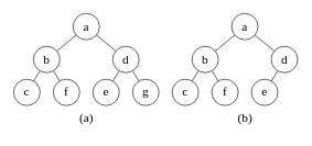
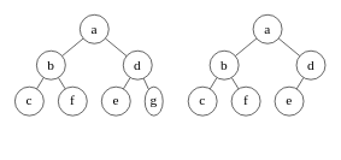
- <mxCell id="14" value="g" style="ellipse;whiteSpace=wrap;html=1;fontFamily=Times New Roman;fontSize=19;" vertex="1" parent="1"><mxGeometry x="200" y="120" width="40" height="40" as="geometry" /></mxCell>
+ <mxCell id="14" value="g" style="ellipse;whiteSpace=wrap;html=1;fontFamily=Times New Roman;fontSize=19;" vertex="1" parent="1"><mxGeometry x="200" y="120" width="25" height="40" as="geometry" /></mxCell>
- <mxCell id="15" value="(a)" style="text;html=1;align=center;verticalAlign=middle;resizable=0;points=[];autosize=1;strokeColor=none;fillColor=none;fontSize=19;fontFamily=Times New Roman;" vertex="1" parent="1"><mxGeometry x="110" y="160" width="40" height="40" as="geometry" /></mxCell>
- <mxCell id="28" value="(b)" style="text;html=1;align=center;verticalAlign=middle;resizable=0;points=[];autosize=1;strokeColor=none;fillColor=none;fontSize=19;fontFamily=Times New Roman;" vertex="1" parent="16"><mxGeometry x="345" y="160" width="50" height="40" as="geometry" /></mxCell>
